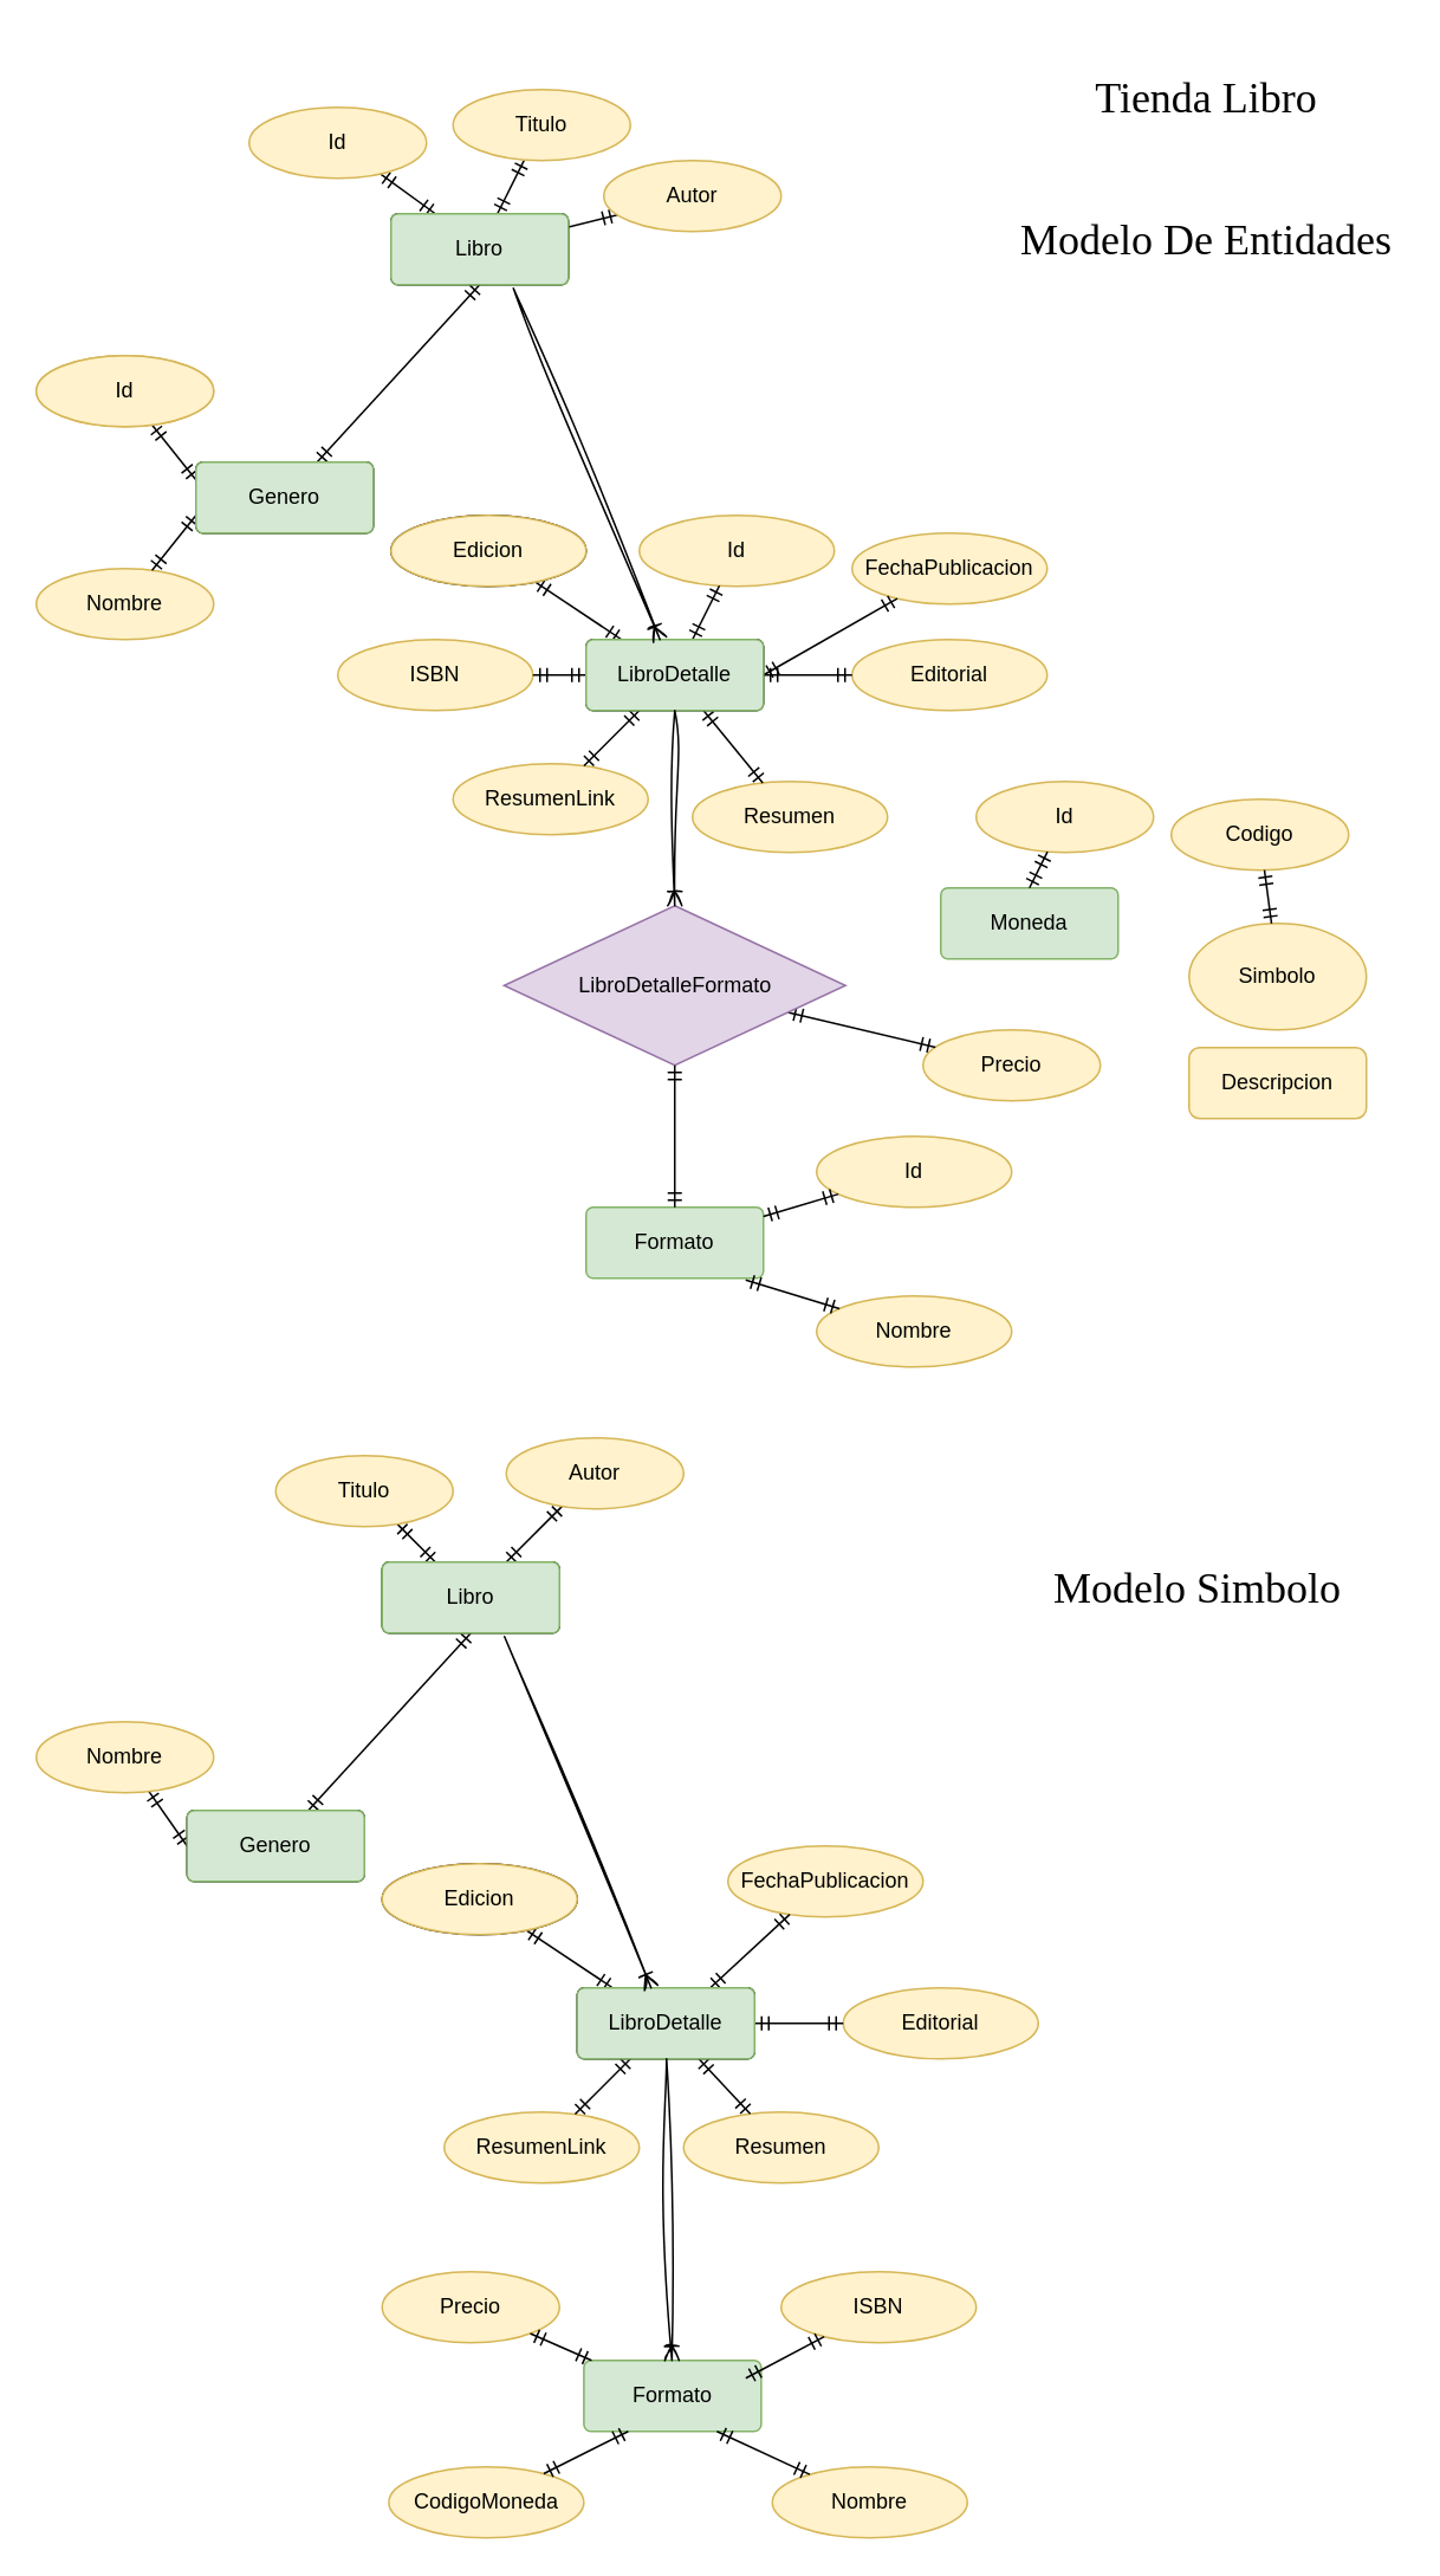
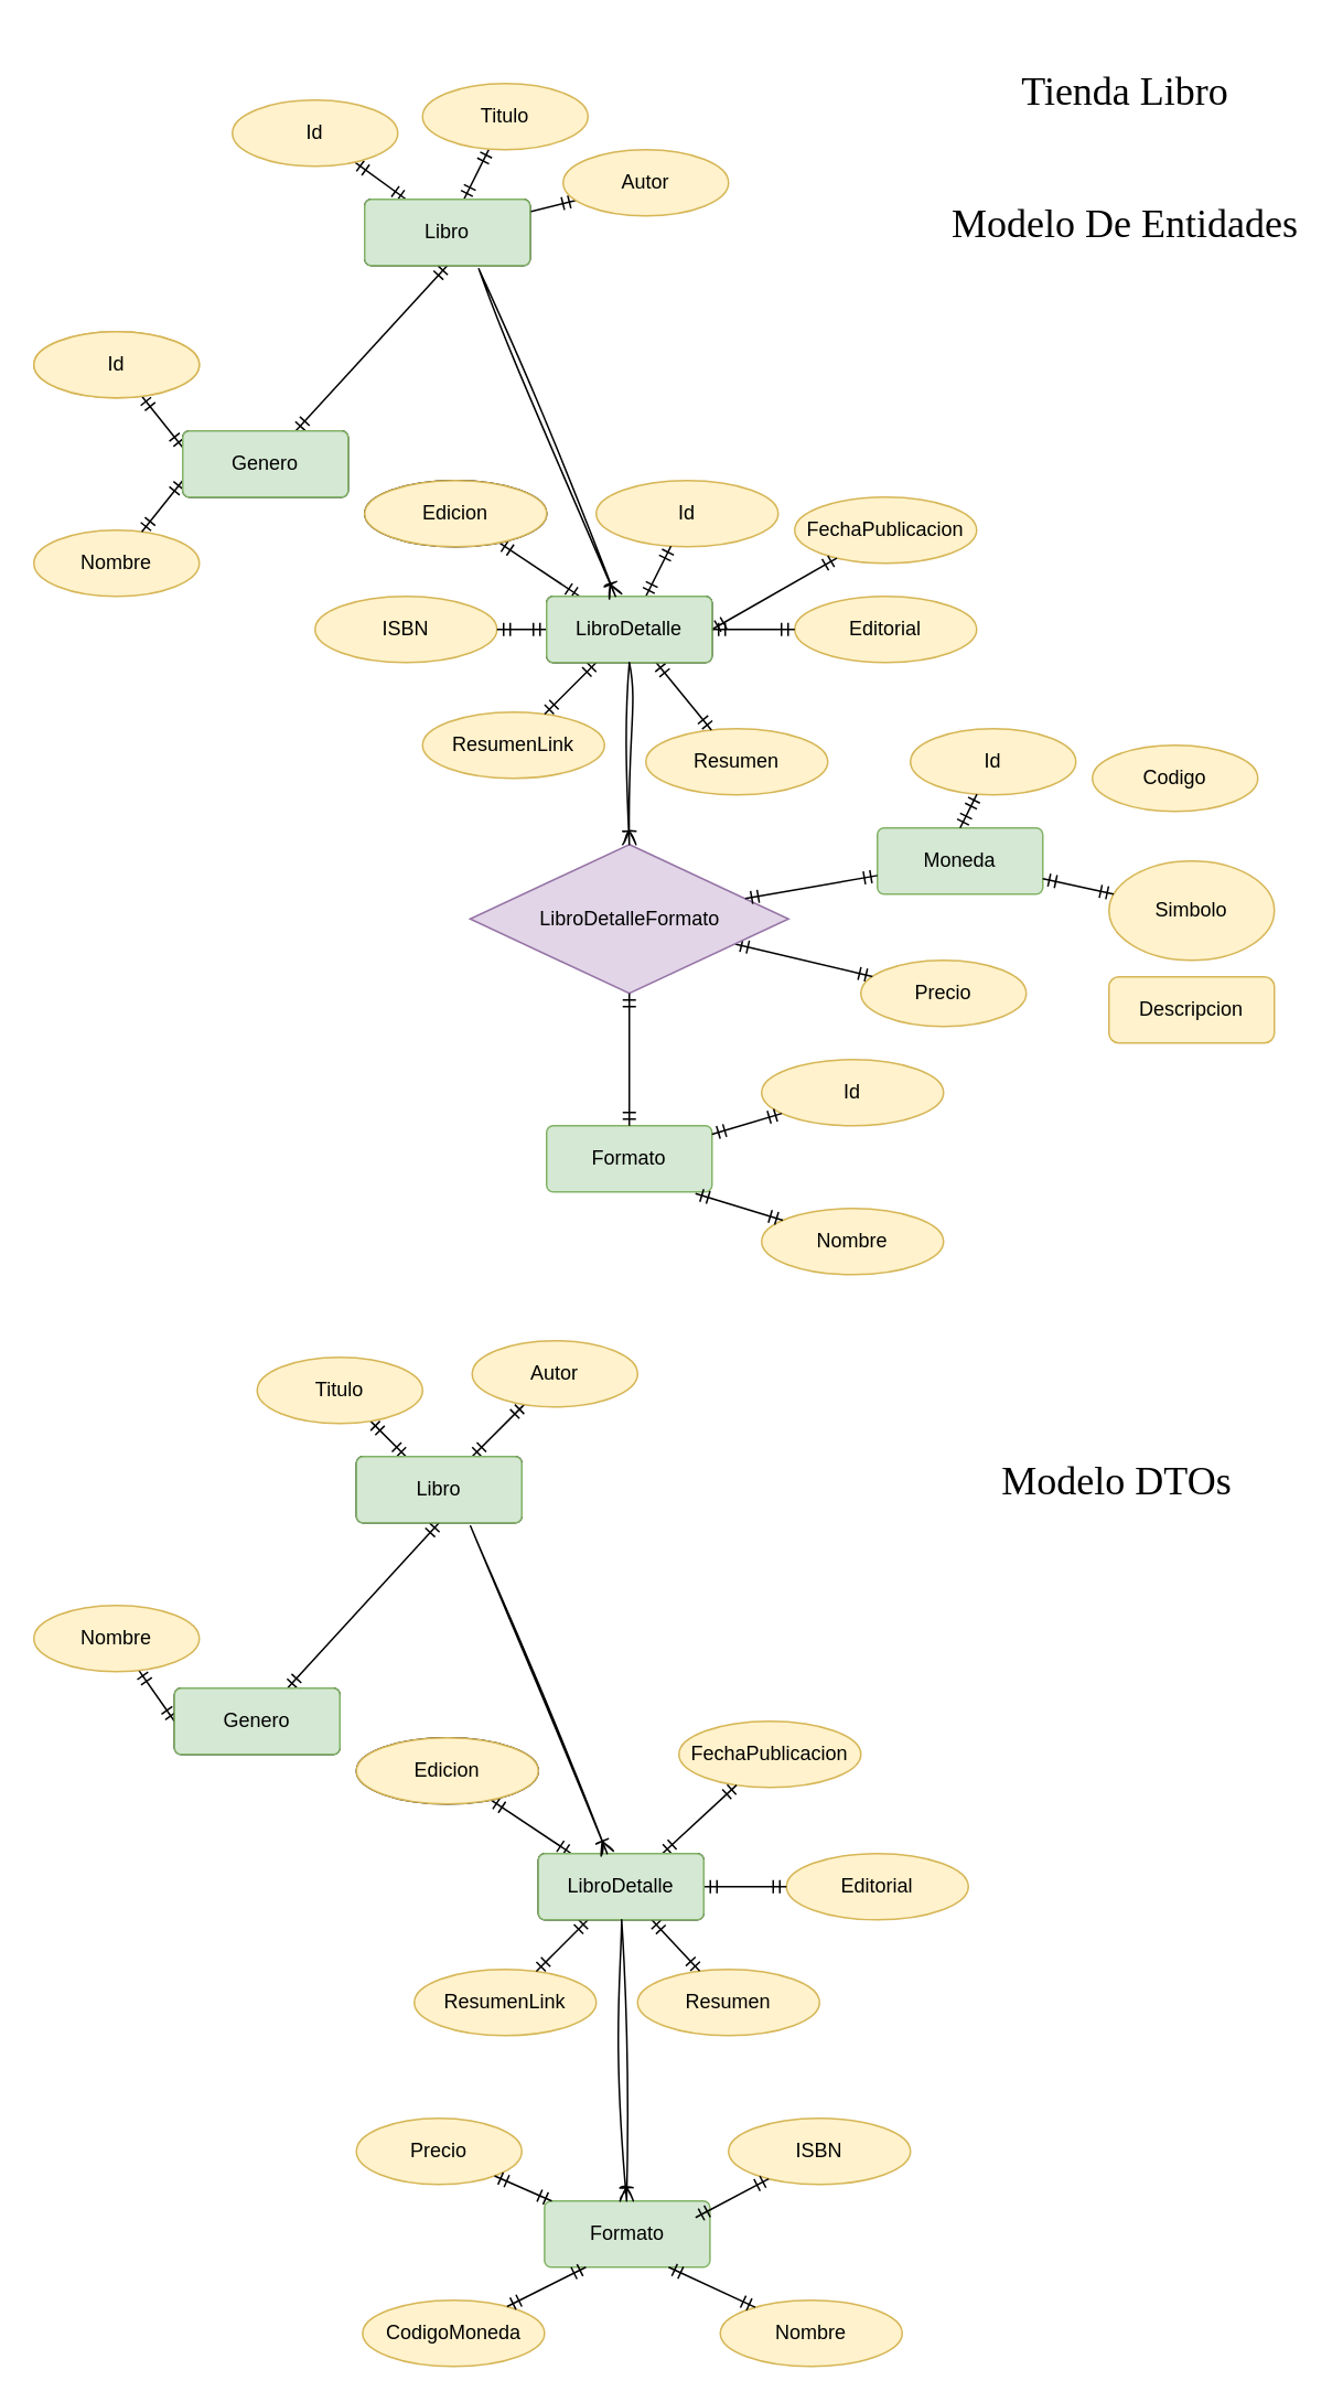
- <mxCell id="41" value="" style="fontSize=12;html=1;endArrow=ERmandOne;startArrow=ERmandOne;rounded=0;" parent="1" source="40" target="39" edge="1"><mxGeometry width="100" height="100" relative="1" as="geometry"><mxPoint x="680" y="530" as="sourcePoint" /><mxPoint x="640" y="530" as="targetPoint" /></mxGeometry></mxCell>
+ <mxCell id="41" value="" style="fontSize=12;html=1;endArrow=ERmandOne;startArrow=ERmandOne;rounded=0;" parent="1" source="40" target="6" edge="1"><mxGeometry width="100" height="100" relative="1" as="geometry"><mxPoint x="680" y="530" as="sourcePoint" /><mxPoint x="640" y="530" as="targetPoint" /></mxGeometry></mxCell>
+ <mxCell id="38" value="" style="fontSize=12;html=1;endArrow=ERmandOne;startArrow=ERmandOne;rounded=0;" parent="1" source="36" target="6" edge="1"><mxGeometry width="100" height="100" relative="1" as="geometry"><mxPoint x="390" y="520" as="sourcePoint" /><mxPoint x="390" y="410" as="targetPoint" /></mxGeometry></mxCell>
- <mxCell id="85" value="&lt;span style=&quot;font-size: 24px;&quot;&gt;Modelo Simbolo&lt;br&gt;&lt;/span&gt;" style="text;html=1;strokeColor=none;fillColor=none;align=center;verticalAlign=middle;whiteSpace=wrap;rounded=0;fontSize=20;fontFamily=Architects Daughter;" vertex="1" parent="1"><mxGeometry x="565" y="860" width="220" height="70" as="geometry" /></mxCell>
+ <mxCell id="85" value="&lt;span style=&quot;font-size: 24px;&quot;&gt;Modelo DTOs&lt;br&gt;&lt;/span&gt;" style="text;html=1;strokeColor=none;fillColor=none;align=center;verticalAlign=middle;whiteSpace=wrap;rounded=0;fontSize=20;fontFamily=Architects Daughter;" vertex="1" parent="1"><mxGeometry x="565" y="860" width="220" height="70" as="geometry" /></mxCell>
